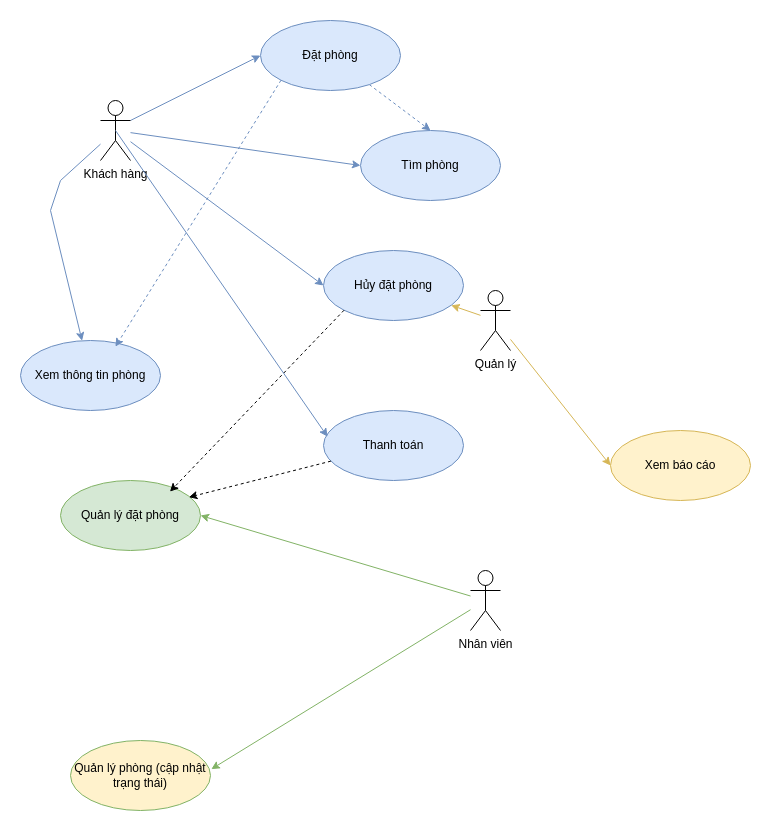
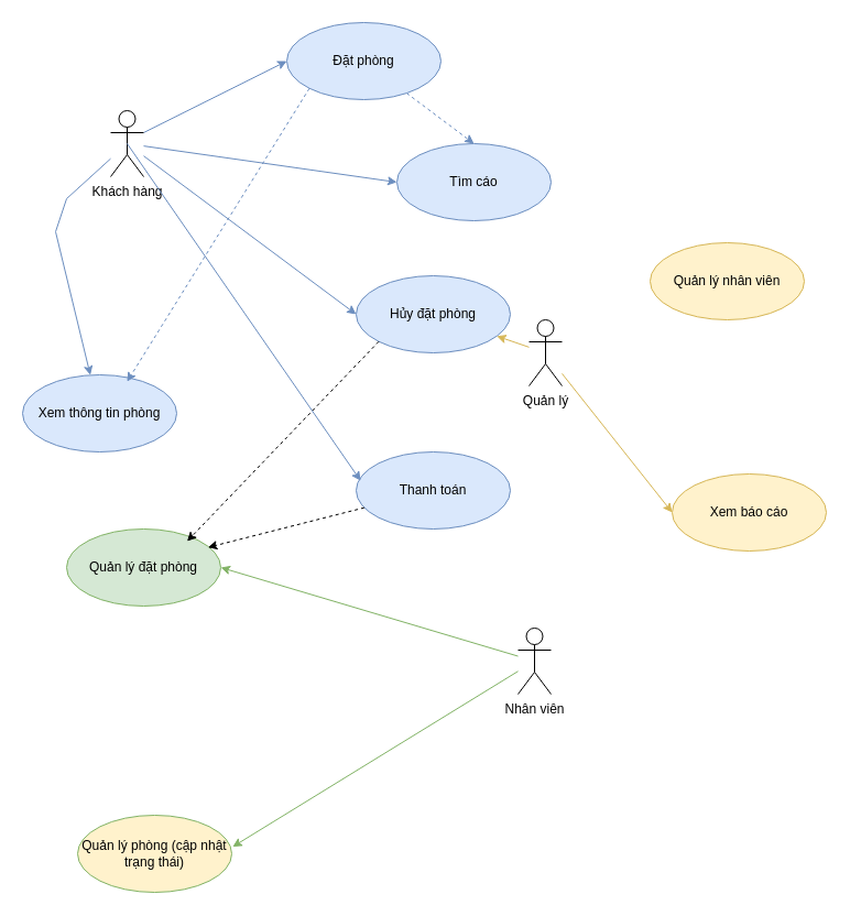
- <mxCell id="26" value="&lt;p style=&quot;white-space-collapse: preserve;&quot; dir=&quot;auto&quot;&gt;Tìm phòng&lt;/p&gt;" style="ellipse;whiteSpace=wrap;html=1;fillColor=#dae8fc;strokeColor=#6c8ebf;" vertex="1" parent="1"><mxGeometry x="360" y="130" width="140" height="70" as="geometry" /></mxCell>
+ <mxCell id="26" value="&lt;p style=&quot;white-space-collapse: preserve;&quot; dir=&quot;auto&quot;&gt;Tìm cáo&lt;/p&gt;" style="ellipse;whiteSpace=wrap;html=1;fillColor=#dae8fc;strokeColor=#6c8ebf;" vertex="1" parent="1"><mxGeometry x="360" y="130" width="140" height="70" as="geometry" /></mxCell>
+ <mxCell id="9" value="&lt;p style=&quot;white-space-collapse: preserve;&quot; dir=&quot;auto&quot;&gt;Quản lý nhân viên&lt;/p&gt;" style="ellipse;whiteSpace=wrap;html=1;fillColor=#fff2cc;strokeColor=#d6b656;" vertex="1" parent="1"><mxGeometry x="590" y="220" width="140" height="70" as="geometry" /></mxCell>
